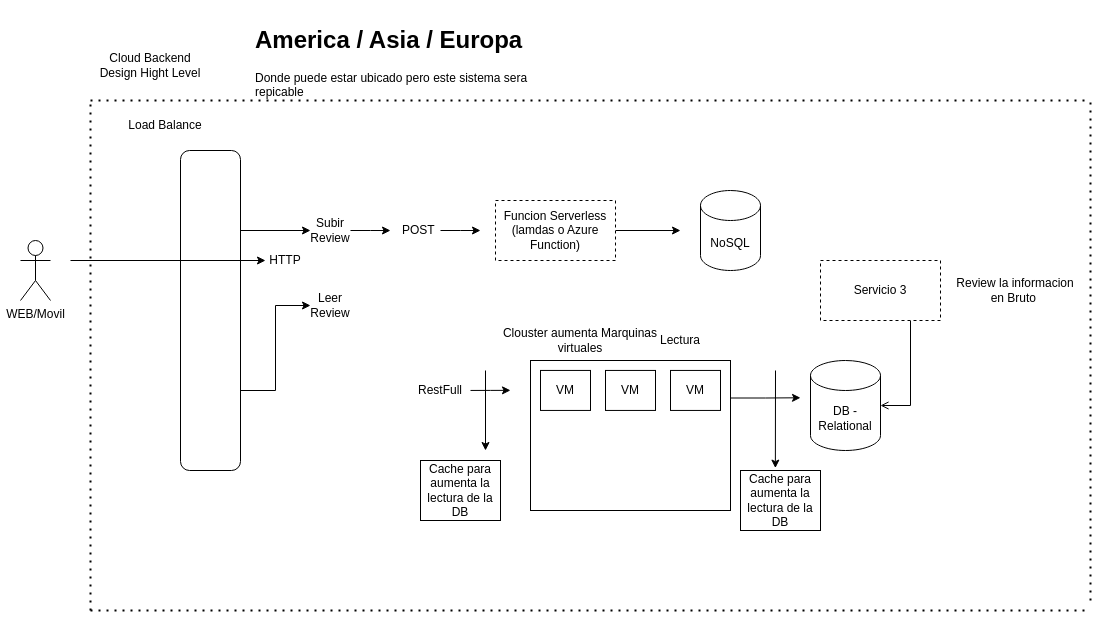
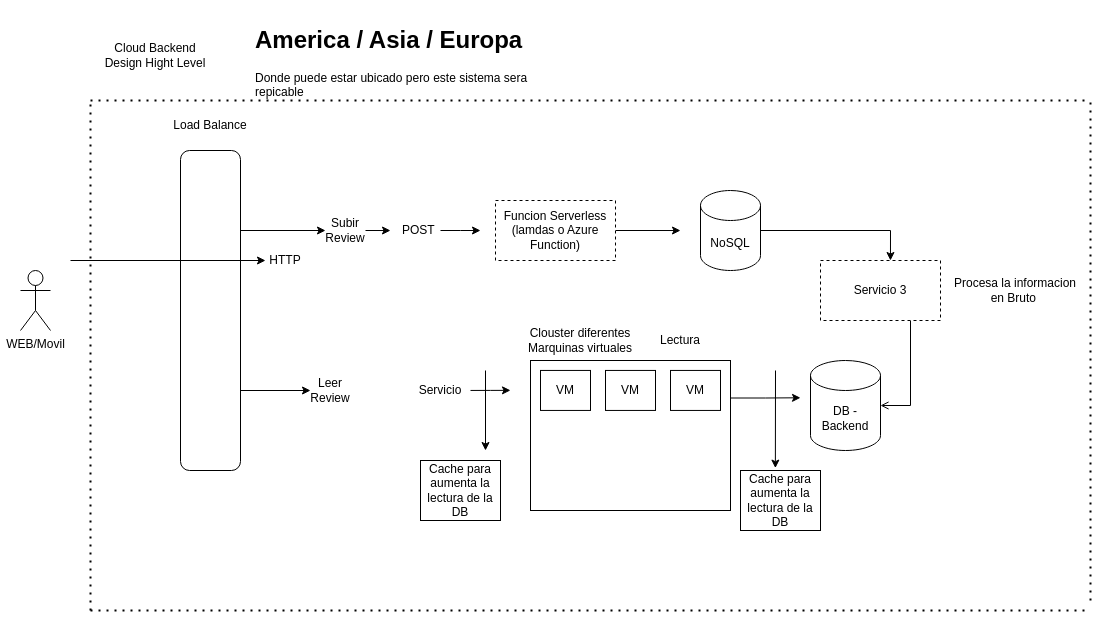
- <mxCell id="40" value="Cloud Backend Design Hight Level" style="text;html=1;strokeColor=none;fillColor=none;align=center;verticalAlign=middle;whiteSpace=wrap;rounded=0;" vertex="1" parent="1"><mxGeometry x="90" y="50" width="120" height="30" as="geometry" /></mxCell>
+ <mxCell id="40" value="Cloud Backend Design Hight Level" style="text;html=1;strokeColor=none;fillColor=none;align=center;verticalAlign=middle;whiteSpace=wrap;rounded=0;" vertex="1" parent="1"><mxGeometry x="95" y="40" width="120" height="30" as="geometry" /></mxCell>
- <mxCell id="6" value="Load Balance" style="text;html=1;strokeColor=none;fillColor=none;align=center;verticalAlign=middle;whiteSpace=wrap;rounded=0;" vertex="1" parent="1"><mxGeometry x="125" y="110" width="80" height="30" as="geometry" /></mxCell>
+ <mxCell id="6" value="Load Balance" style="text;html=1;strokeColor=none;fillColor=none;align=center;verticalAlign=middle;whiteSpace=wrap;rounded=0;" vertex="1" parent="1"><mxGeometry x="170" y="110" width="80" height="30" as="geometry" /></mxCell>
- <mxCell id="12" value="Subir Review" style="text;html=1;strokeColor=none;fillColor=none;align=center;verticalAlign=middle;whiteSpace=wrap;rounded=0;" vertex="1" parent="1"><mxGeometry x="310" y="220" width="40" height="20" as="geometry" /></mxCell>
+ <mxCell id="12" value="Subir Review" style="text;html=1;strokeColor=none;fillColor=none;align=center;verticalAlign=middle;whiteSpace=wrap;rounded=0;" vertex="1" parent="1"><mxGeometry x="325" y="220" width="40" height="20" as="geometry" /></mxCell>
+ <mxCell id="17" style="edgeStyle=orthogonalEdgeStyle;rounded=0;orthogonalLoop=1;jettySize=auto;html=1;exitX=1;exitY=0.5;exitDx=0;exitDy=0;exitPerimeter=0;entryX=0.583;entryY=0;entryDx=0;entryDy=0;entryPerimeter=0;" edge="1" parent="1" source="18" target="30"><mxGeometry relative="1" as="geometry" /></mxCell>
- <mxCell id="2" value="WEB/Movil&lt;br&gt;" style="shape=umlActor;verticalLabelPosition=bottom;verticalAlign=top;html=1;outlineConnect=0;" vertex="1" parent="1"><mxGeometry x="20" y="240" width="30" height="60" as="geometry" /></mxCell>
+ <mxCell id="2" value="WEB/Movil&lt;br&gt;" style="shape=umlActor;verticalLabelPosition=bottom;verticalAlign=top;html=1;outlineConnect=0;" vertex="1" parent="1"><mxGeometry x="20" y="270" width="30" height="60" as="geometry" /></mxCell>
- <mxCell id="31" value="Review la informacion en Bruto&amp;nbsp;" style="text;html=1;strokeColor=none;fillColor=none;align=center;verticalAlign=middle;whiteSpace=wrap;rounded=0;" vertex="1" parent="1"><mxGeometry x="950" y="270" width="130" height="40" as="geometry" /></mxCell>
+ <mxCell id="31" value="Procesa la informacion en Bruto&amp;nbsp;" style="text;html=1;strokeColor=none;fillColor=none;align=center;verticalAlign=middle;whiteSpace=wrap;rounded=0;" vertex="1" parent="1"><mxGeometry x="950" y="270" width="130" height="40" as="geometry" /></mxCell>
- <mxCell id="10" value="Leer Review" style="text;html=1;strokeColor=none;fillColor=none;align=center;verticalAlign=middle;whiteSpace=wrap;rounded=0;" vertex="1" parent="1"><mxGeometry x="310" y="295" width="40" height="20" as="geometry" /></mxCell>
+ <mxCell id="10" value="Leer Review" style="text;html=1;strokeColor=none;fillColor=none;align=center;verticalAlign=middle;whiteSpace=wrap;rounded=0;" vertex="1" parent="1"><mxGeometry x="310" y="380" width="40" height="20" as="geometry" /></mxCell>
- <mxCell id="23" value="Clouster aumenta Marquinas virtuales" style="text;html=1;strokeColor=none;fillColor=none;align=center;verticalAlign=middle;whiteSpace=wrap;rounded=0;" vertex="1" parent="1"><mxGeometry x="500" y="330" width="160" height="20" as="geometry" /></mxCell>
+ <mxCell id="23" value="Clouster diferentes Marquinas virtuales" style="text;html=1;strokeColor=none;fillColor=none;align=center;verticalAlign=middle;whiteSpace=wrap;rounded=0;" vertex="1" parent="1"><mxGeometry x="500" y="330" width="160" height="20" as="geometry" /></mxCell>
- <mxCell id="20" value="RestFull" style="text;html=1;strokeColor=none;fillColor=none;align=center;verticalAlign=middle;whiteSpace=wrap;rounded=0;" vertex="1" parent="1"><mxGeometry x="410" y="379.89" width="60" height="20.11" as="geometry" /></mxCell>
+ <mxCell id="20" value="Servicio" style="text;html=1;strokeColor=none;fillColor=none;align=center;verticalAlign=middle;whiteSpace=wrap;rounded=0;" vertex="1" parent="1"><mxGeometry x="410" y="379.89" width="60" height="20.11" as="geometry" /></mxCell>
- <mxCell id="28" value="DB - Relational" style="shape=cylinder3;whiteSpace=wrap;html=1;boundedLbl=1;backgroundOutline=1;size=15;" vertex="1" parent="1"><mxGeometry x="810" y="360" width="70" height="90" as="geometry" /></mxCell>
+ <mxCell id="28" value="DB - Backend" style="shape=cylinder3;whiteSpace=wrap;html=1;boundedLbl=1;backgroundOutline=1;size=15;" vertex="1" parent="1"><mxGeometry x="810" y="360" width="70" height="90" as="geometry" /></mxCell>
